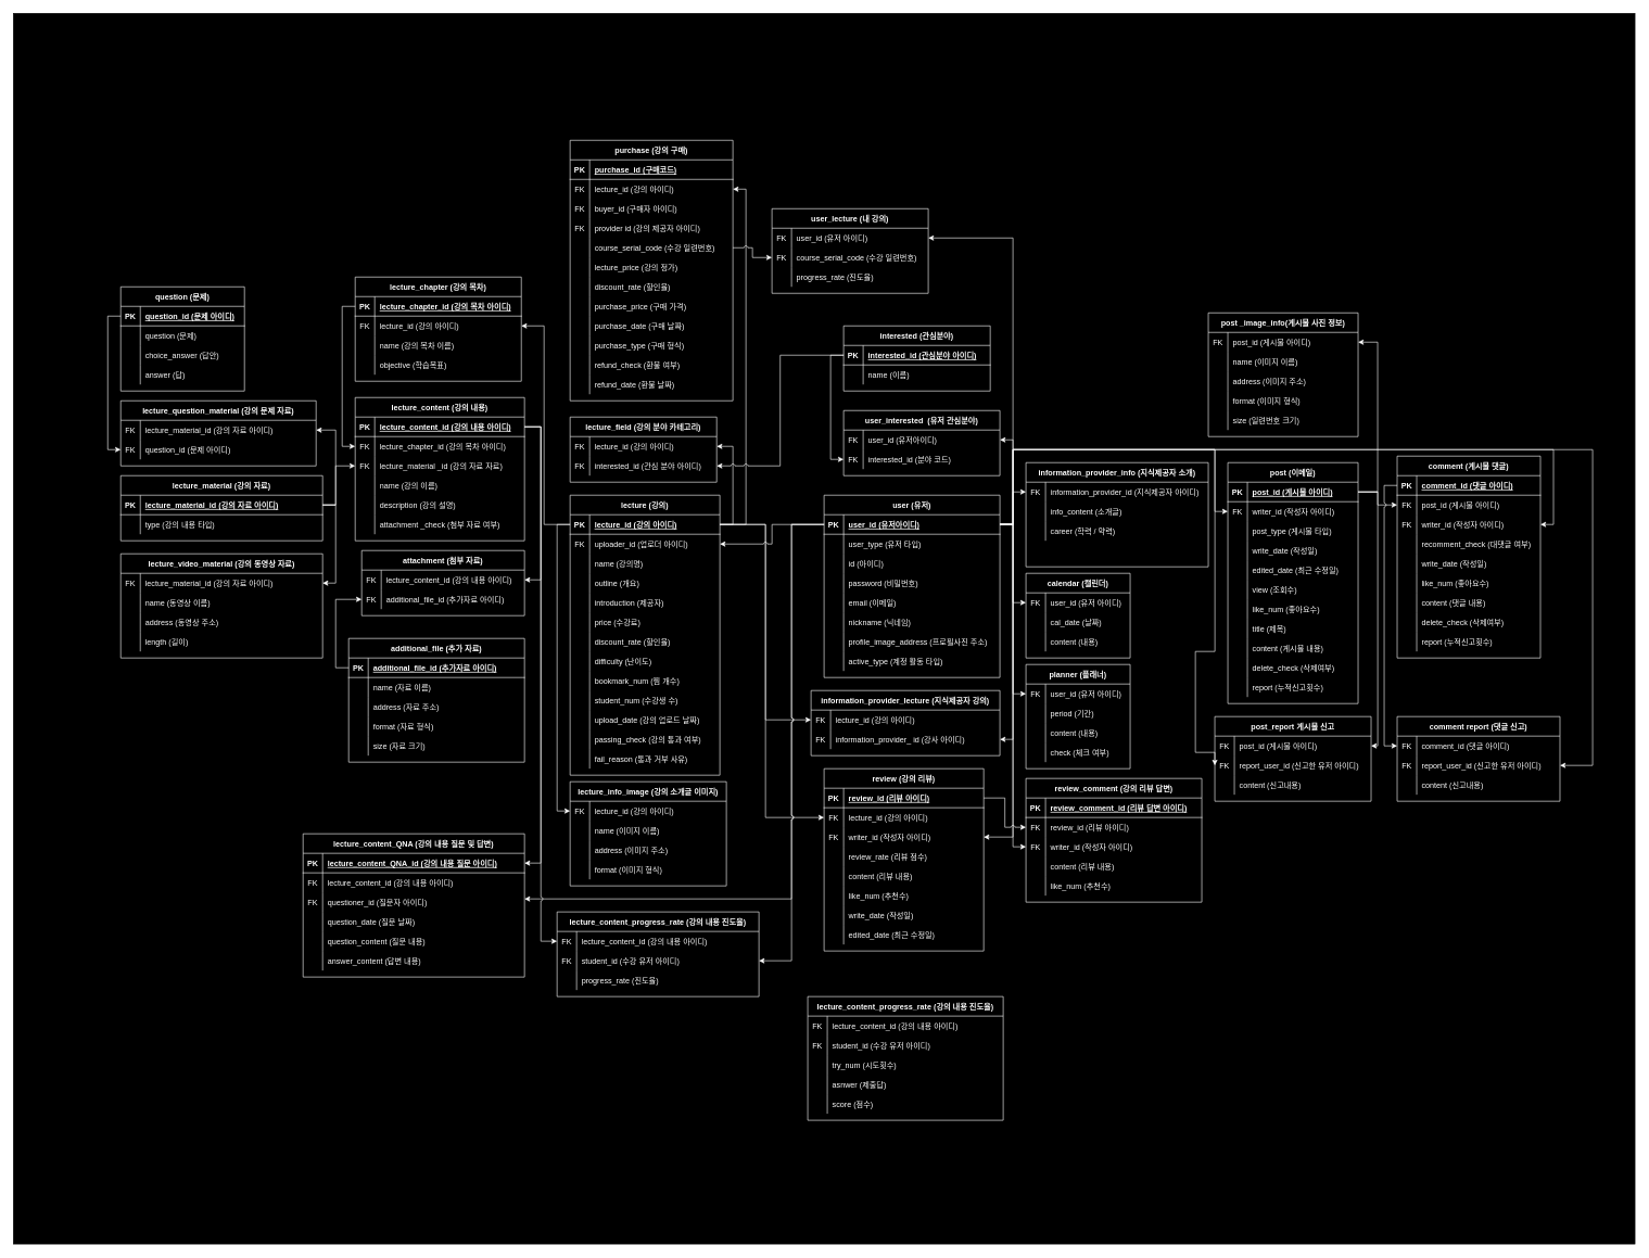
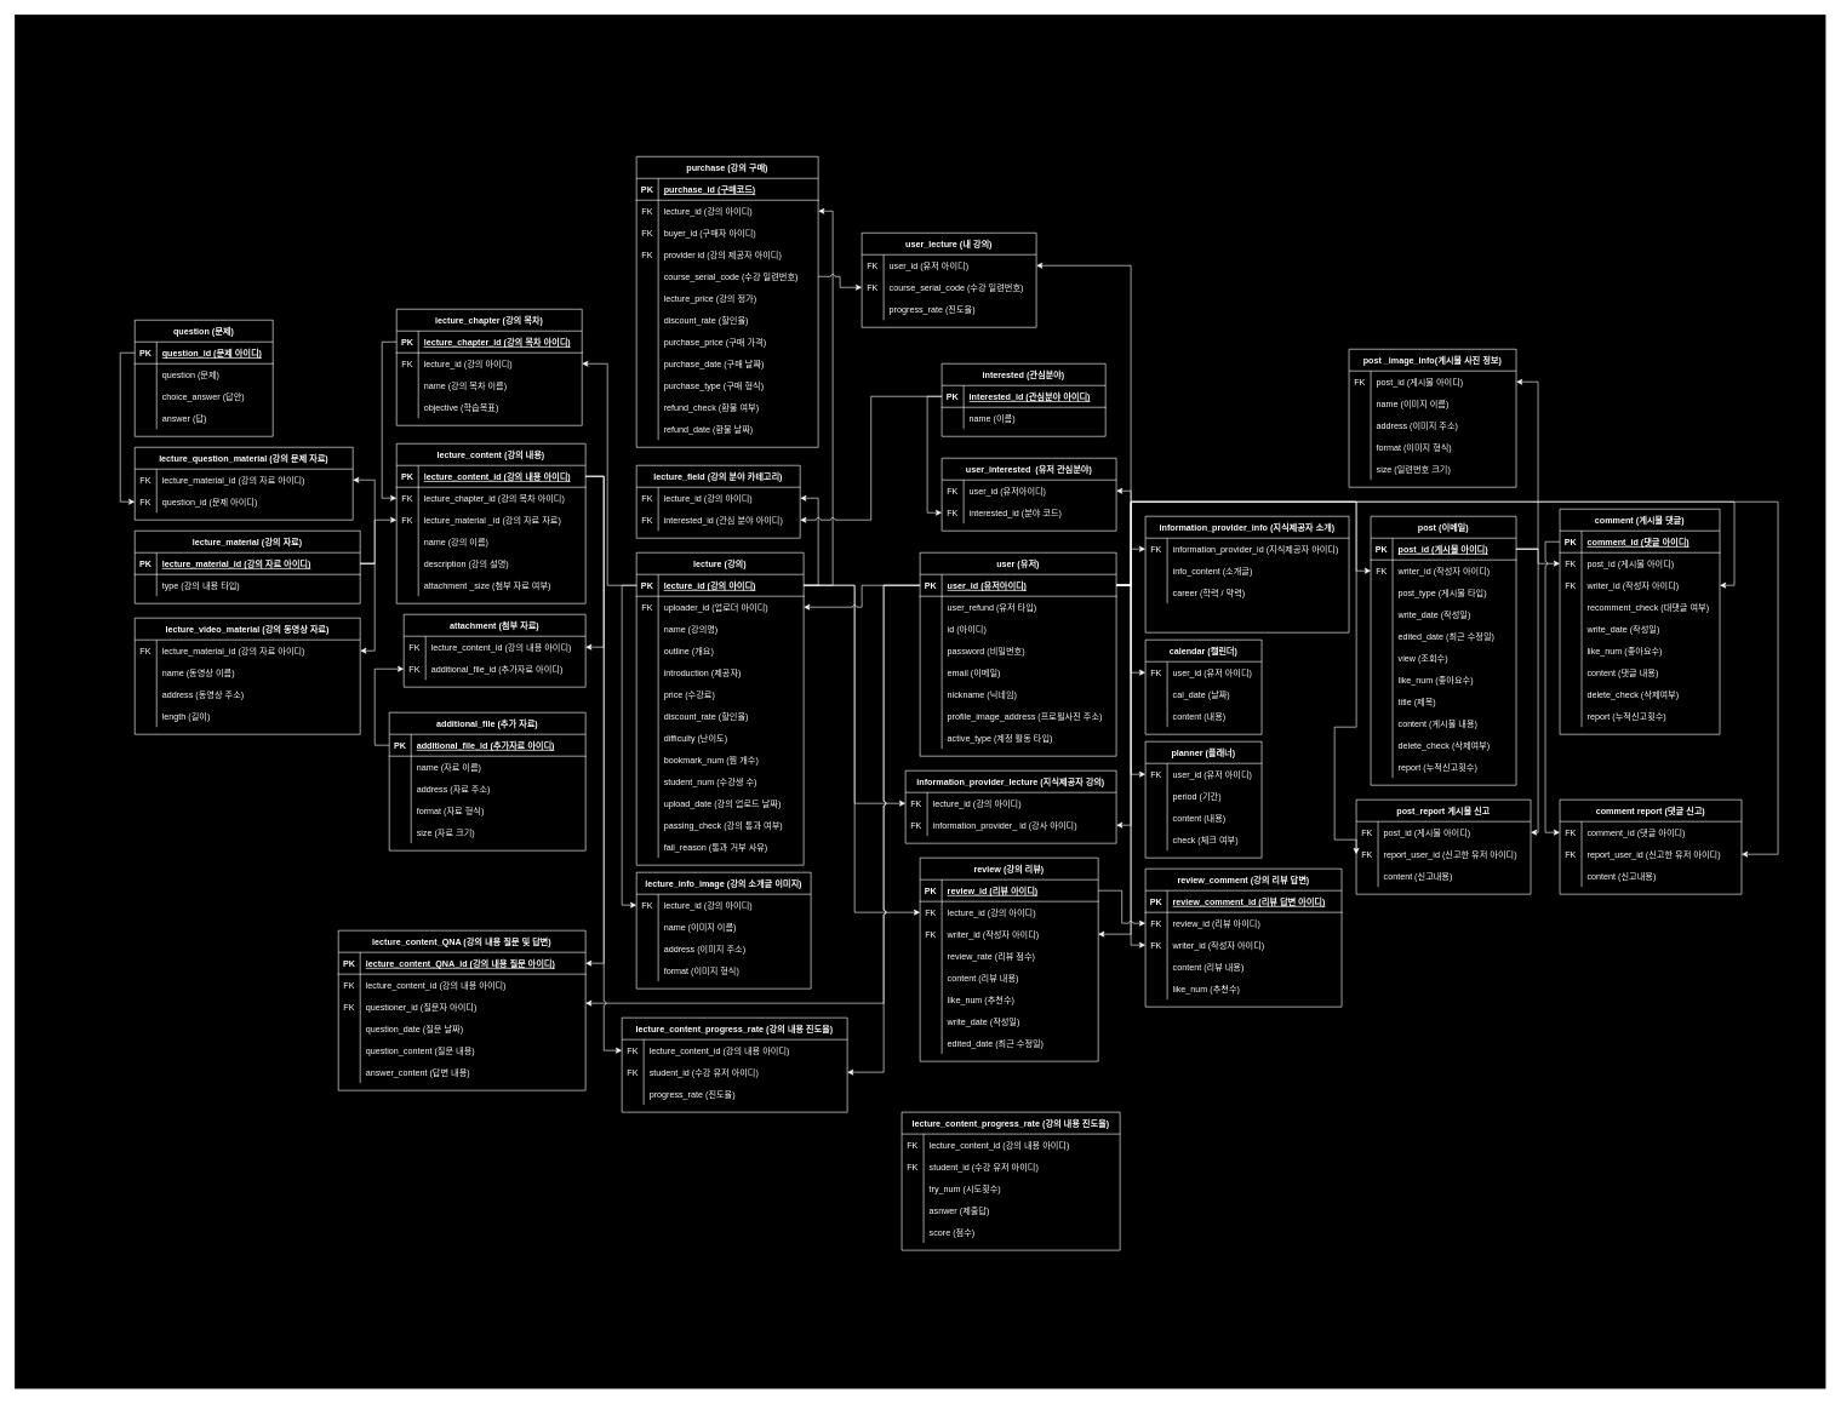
- <mxCell id="345" value="attachment _check (첨부 자료 여부)" style="shape=partialRectangle;overflow=hidden;connectable=0;fillColor=none;top=0;left=0;bottom=0;right=0;align=left;spacingLeft=6;strokeColor=#FFFFFF;fontColor=#FFFFFF;labelBackgroundColor=none;" parent="343" vertex="1"><mxGeometry x="30" width="230" height="30" as="geometry"><mxRectangle width="230" height="30" as="alternateBounds" /></mxGeometry></mxCell>
+ <mxCell id="345" value="attachment _size (첨부 자료 여부)" style="shape=partialRectangle;overflow=hidden;connectable=0;fillColor=none;top=0;left=0;bottom=0;right=0;align=left;spacingLeft=6;strokeColor=#FFFFFF;fontColor=#FFFFFF;labelBackgroundColor=none;" parent="343" vertex="1"><mxGeometry x="30" width="230" height="30" as="geometry"><mxRectangle width="230" height="30" as="alternateBounds" /></mxGeometry></mxCell>
- <mxCell id="9" value="user_type (유저 타입)" style="shape=partialRectangle;overflow=hidden;connectable=0;fillColor=none;top=0;left=0;bottom=0;right=0;align=left;spacingLeft=6;strokeColor=#FFFFFF;fontColor=#FFFFFF;labelBackgroundColor=none;" parent="7" vertex="1"><mxGeometry x="30" width="240" height="30" as="geometry"><mxRectangle width="240" height="30" as="alternateBounds" /></mxGeometry></mxCell>
+ <mxCell id="9" value="user_refund (유저 타입)" style="shape=partialRectangle;overflow=hidden;connectable=0;fillColor=none;top=0;left=0;bottom=0;right=0;align=left;spacingLeft=6;strokeColor=#FFFFFF;fontColor=#FFFFFF;labelBackgroundColor=none;" parent="7" vertex="1"><mxGeometry x="30" width="240" height="30" as="geometry"><mxRectangle width="240" height="30" as="alternateBounds" /></mxGeometry></mxCell>
